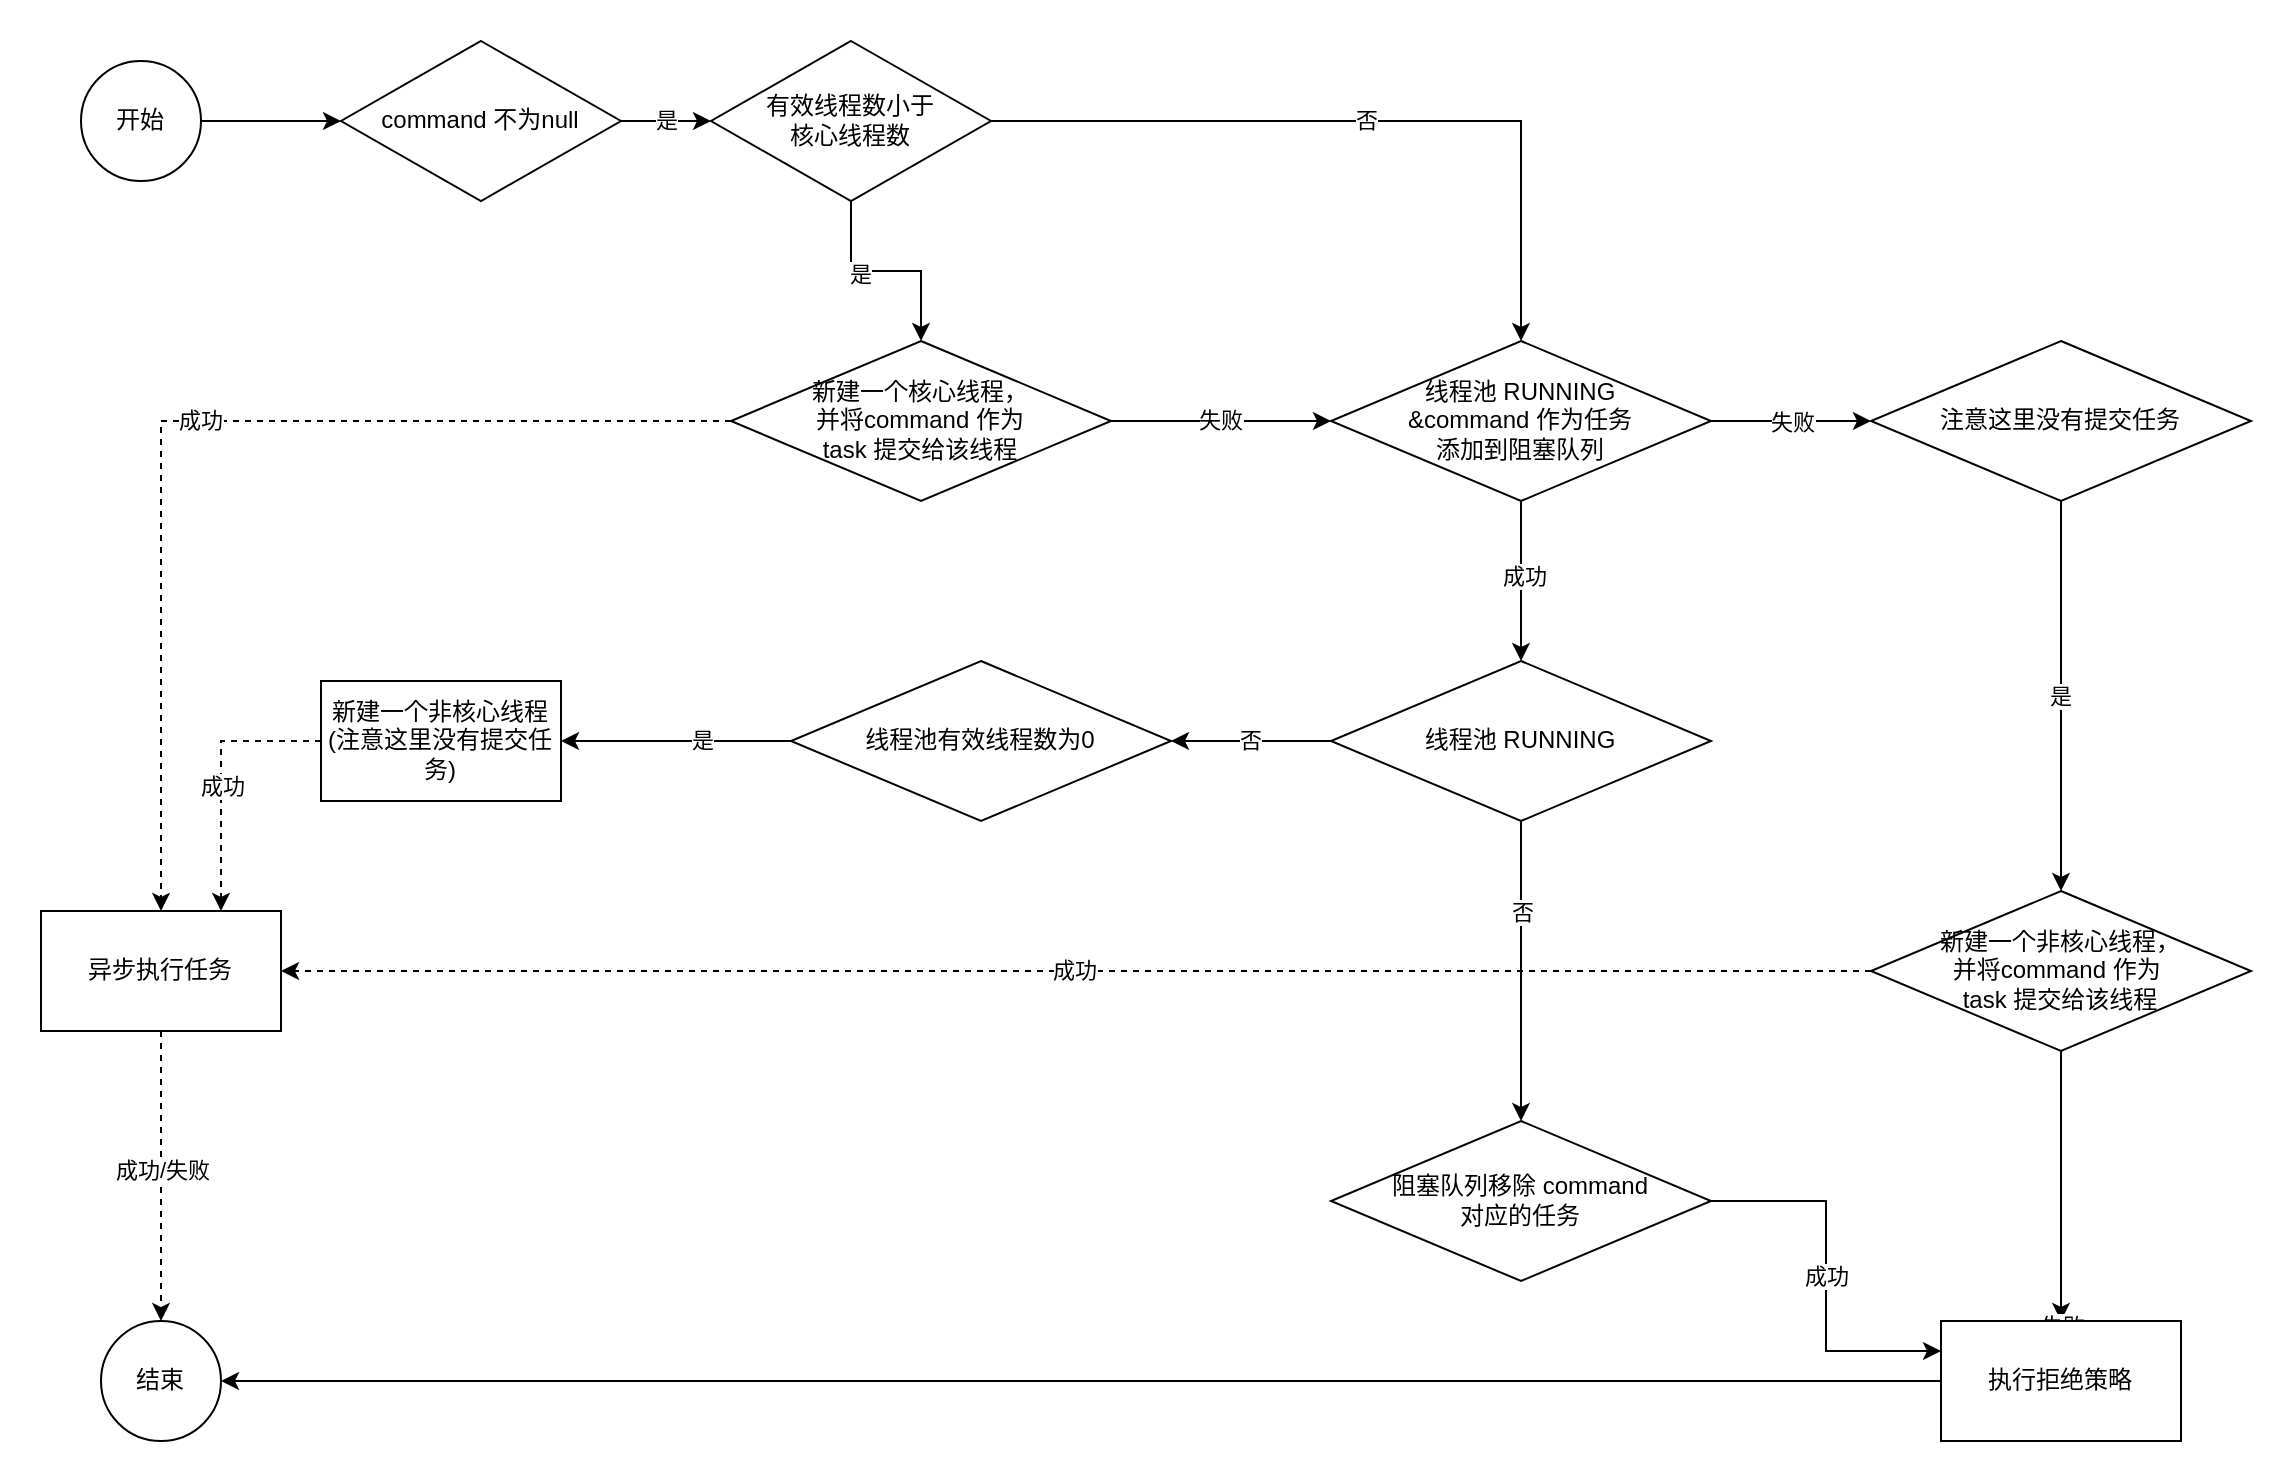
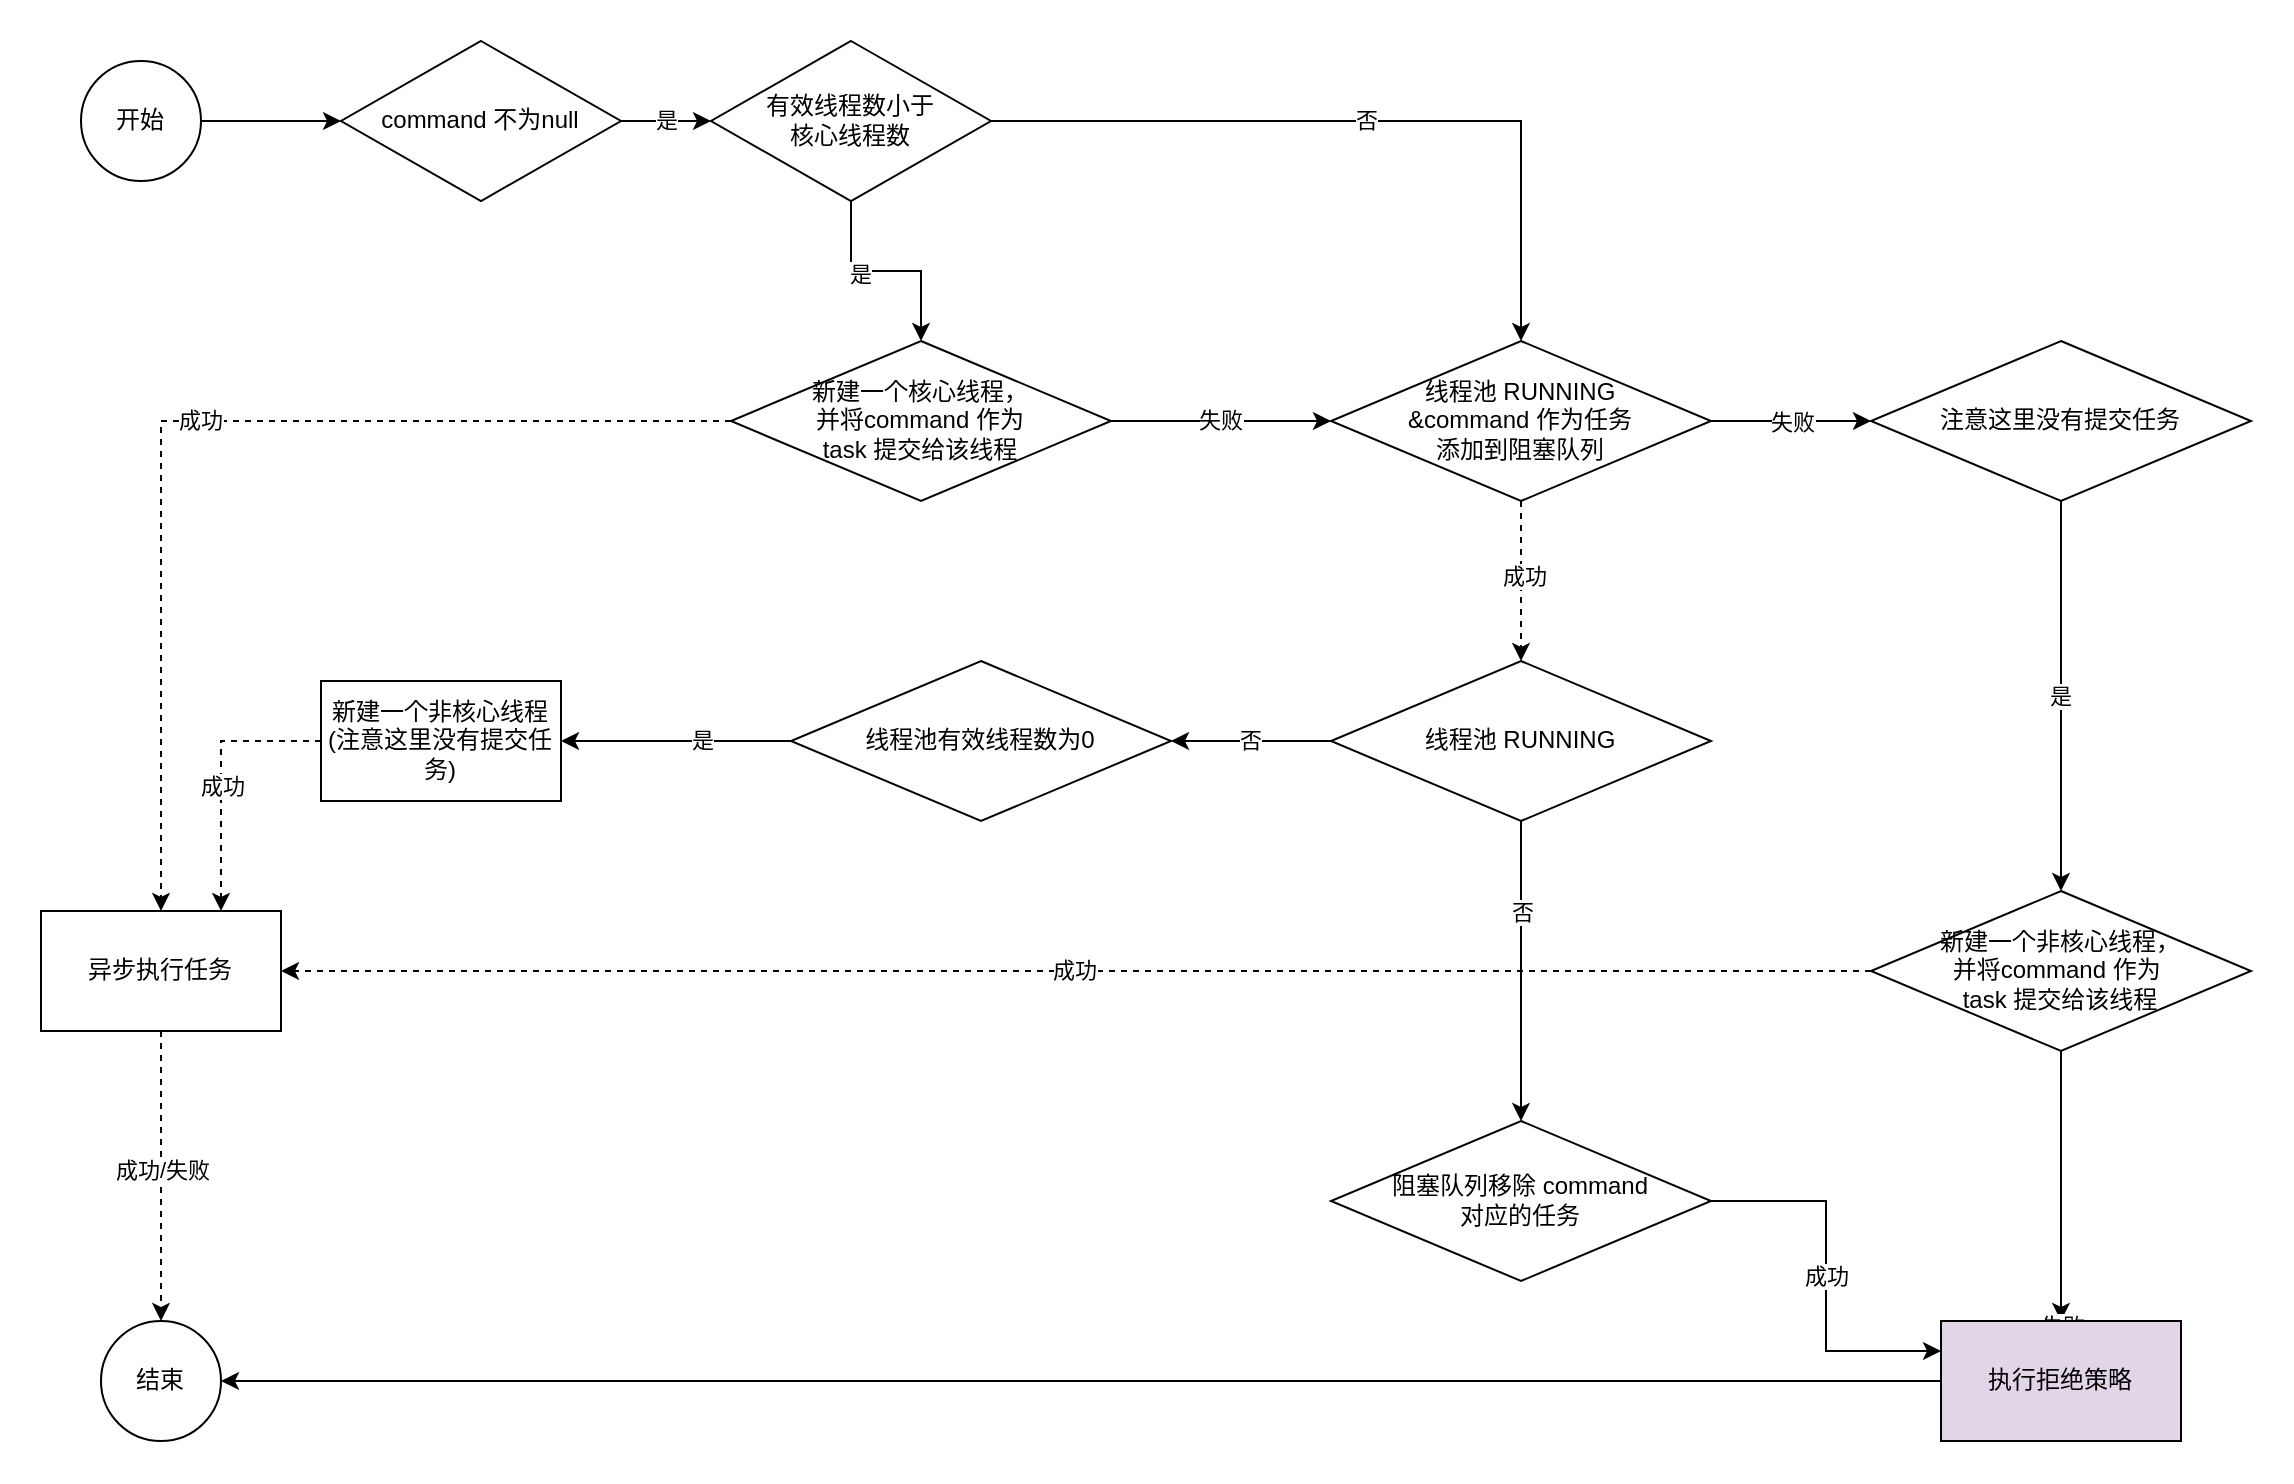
- <mxCell id="15" value="" style="edgeStyle=orthogonalEdgeStyle;rounded=0;orthogonalLoop=1;jettySize=auto;html=1;" edge="1" parent="1" source="17" target="23"><mxGeometry relative="1" as="geometry"><Array as="points"><mxPoint x="760" y="290" /><mxPoint x="760" y="290" /></Array></mxGeometry></mxCell>
+ <mxCell id="15" value="" style="edgeStyle=orthogonalEdgeStyle;rounded=0;orthogonalLoop=1;jettySize=auto;html=1;dashed=1;" edge="1" parent="1" source="17" target="23"><mxGeometry relative="1" as="geometry"><Array as="points"><mxPoint x="760" y="290" /><mxPoint x="760" y="290" /></Array></mxGeometry></mxCell>
- <mxCell id="29" value="执行拒绝策略" style="whiteSpace=wrap;html=1;" vertex="1" parent="1"><mxGeometry x="970" y="660" width="120" height="60" as="geometry" /></mxCell>
+ <mxCell id="29" value="执行拒绝策略" style="whiteSpace=wrap;html=1;fillColor=#e1d5e7;" vertex="1" parent="1"><mxGeometry x="970" y="660" width="120" height="60" as="geometry" /></mxCell>
